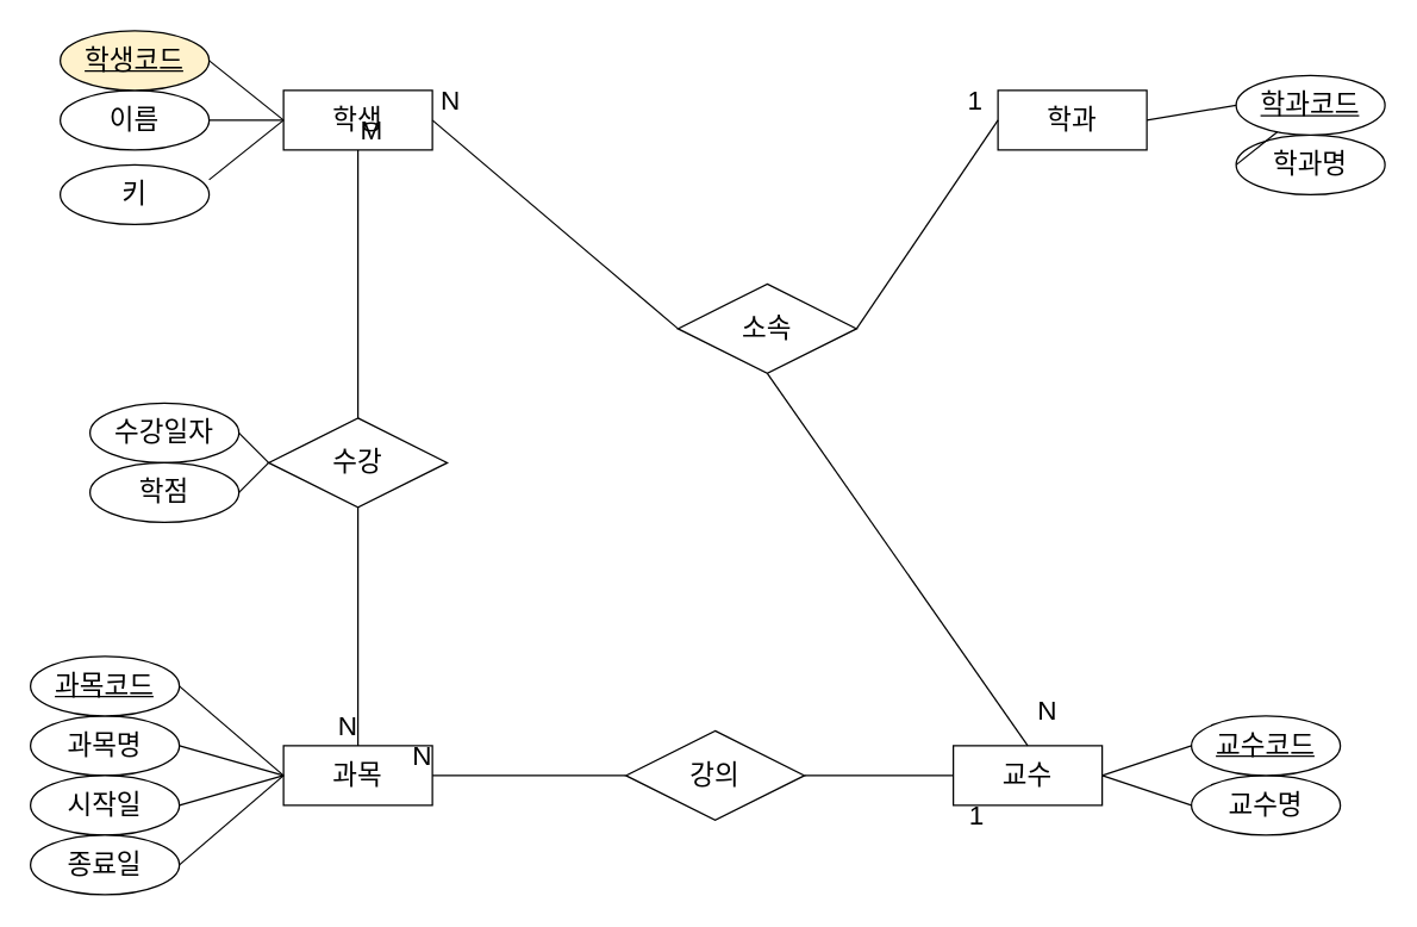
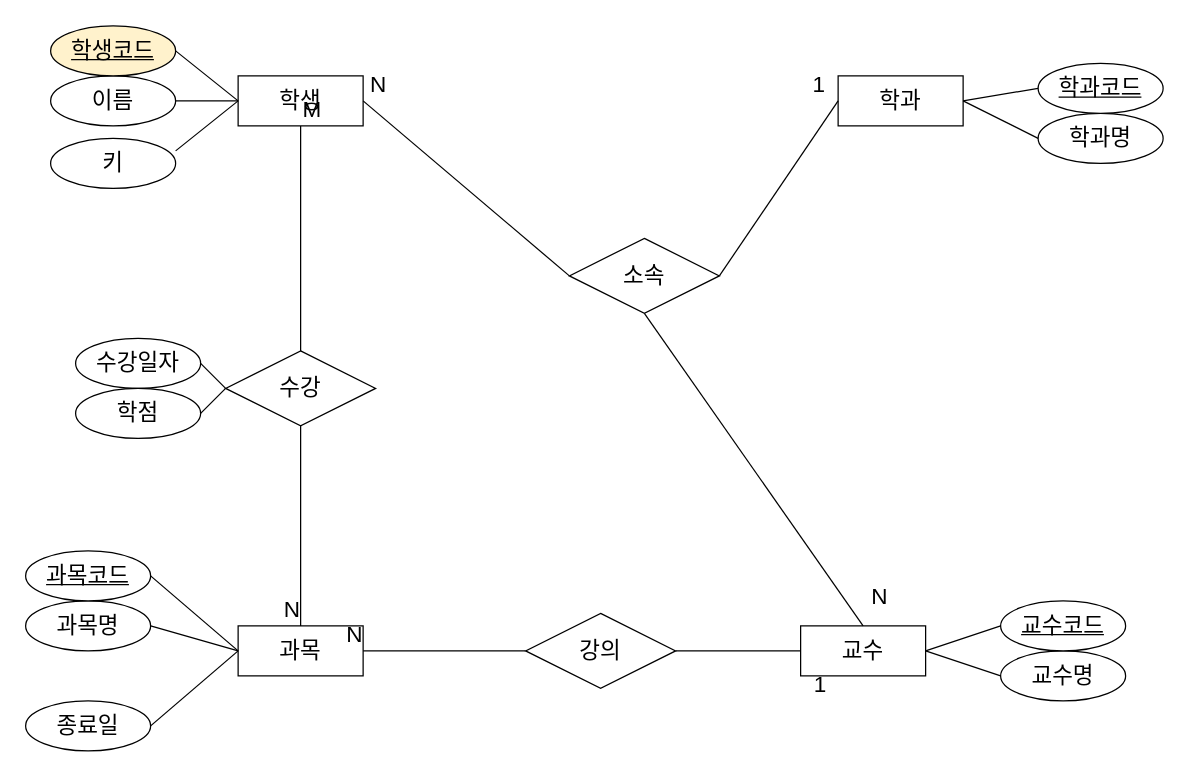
- <mxCell id="10" value="" style="endArrow=none;html=1;rounded=0;fontSize=18;exitX=0;exitY=0.5;exitDx=0;exitDy=0;" edge="1" source="7" target="9" parent="1"><mxGeometry relative="1" as="geometry"><mxPoint x="890" y="0" as="sourcePoint" /><mxPoint x="1050" y="0" as="targetPoint" /></mxGeometry></mxCell>
+ <mxCell id="10" value="" style="endArrow=none;html=1;rounded=0;fontSize=18;exitX=0;exitY=0.5;exitDx=0;exitDy=0;entryX=1;entryY=0.5;entryDx=0;entryDy=0;" edge="1" source="7" target="8" parent="1"><mxGeometry relative="1" as="geometry"><mxPoint x="890" y="0" as="sourcePoint" /><mxPoint x="1050" y="0" as="targetPoint" /></mxGeometry></mxCell>
- <mxCell id="27" value="" style="endArrow=none;html=1;rounded=0;fontSize=18;entryX=0;entryY=0.5;entryDx=0;entryDy=0;exitX=1;exitY=0.5;exitDx=0;exitDy=0;" edge="1" parent="1" source="24" target="20"><mxGeometry relative="1" as="geometry"><mxPoint x="160" y="470" as="sourcePoint" /><mxPoint x="320" y="470" as="targetPoint" /></mxGeometry></mxCell>
- <mxCell id="24" value="시작일" style="ellipse;whiteSpace=wrap;html=1;align=center;fontSize=18;" vertex="1" parent="1"><mxGeometry x="20" y="520" width="100" height="40" as="geometry" /></mxCell>
